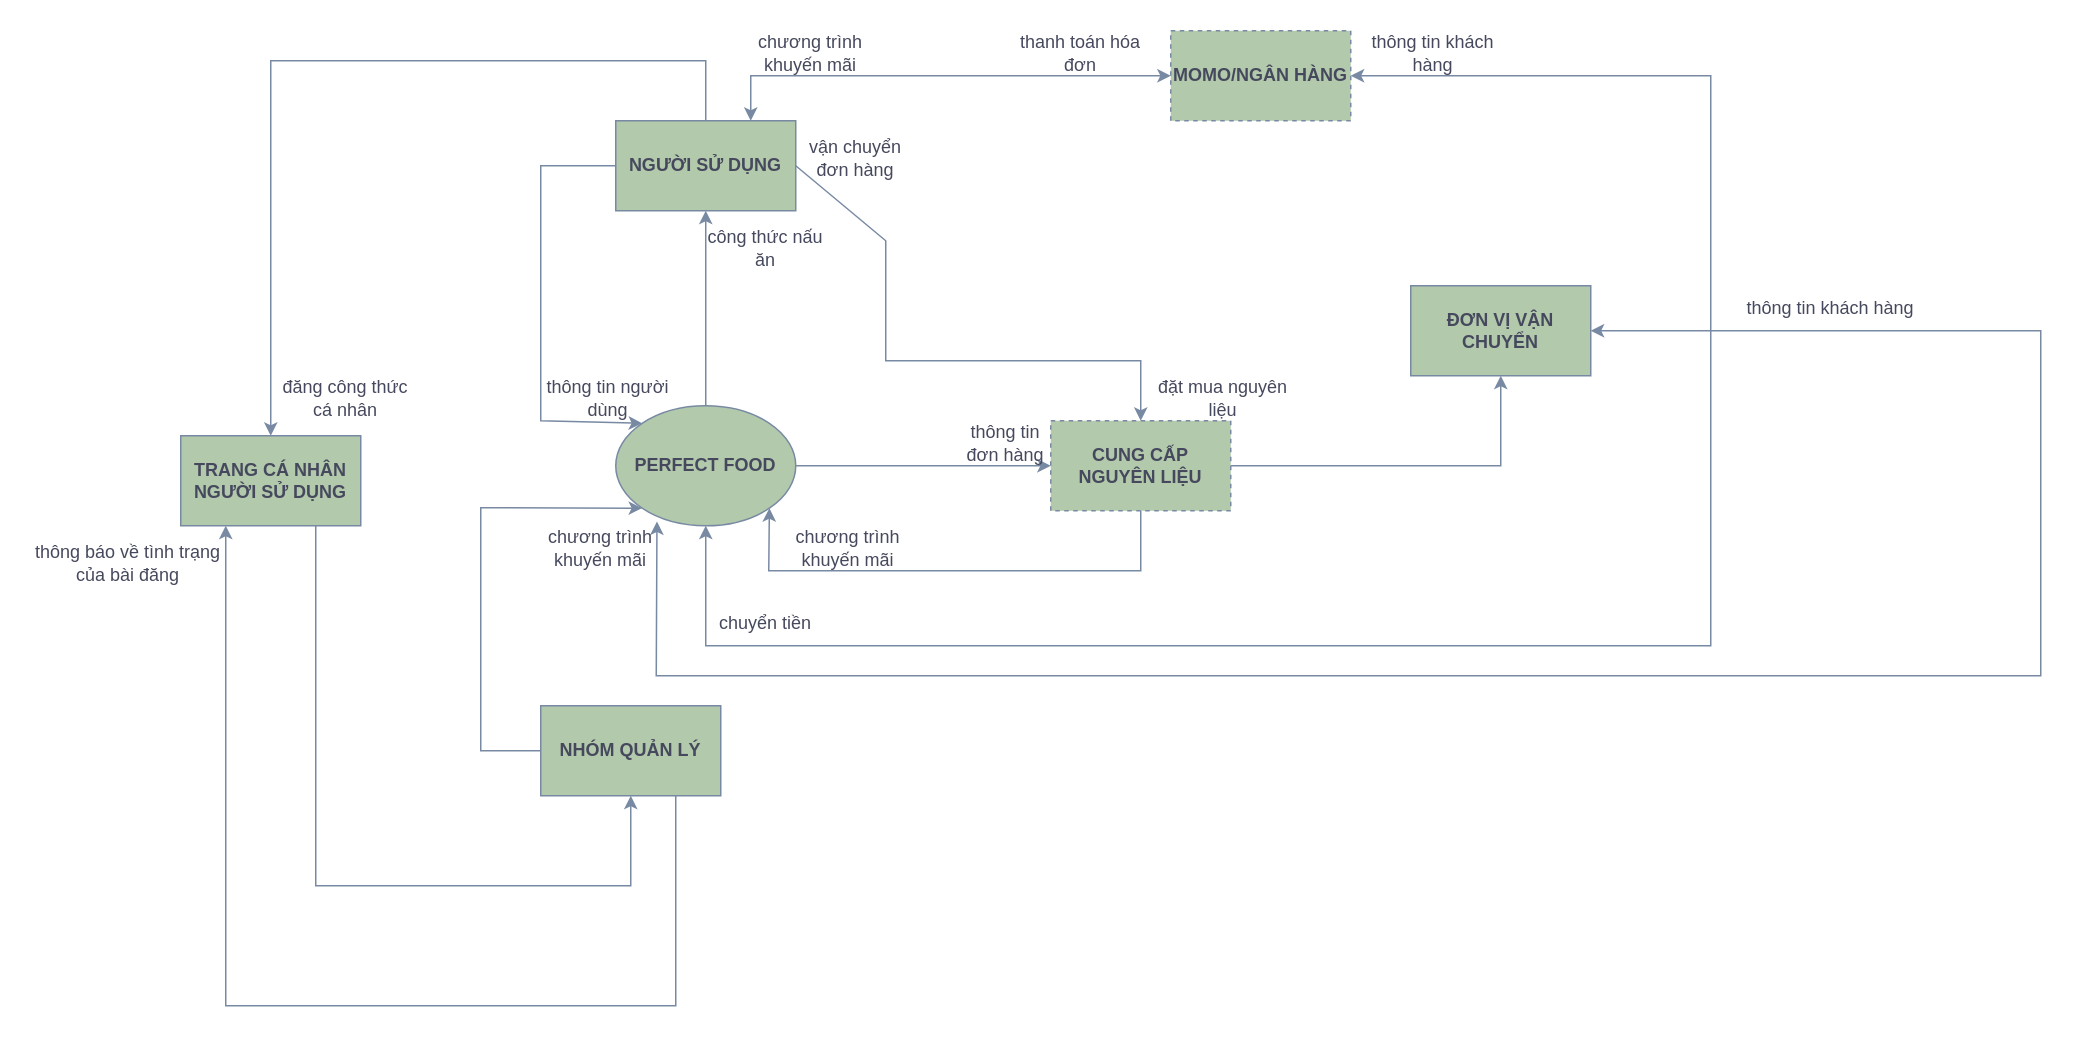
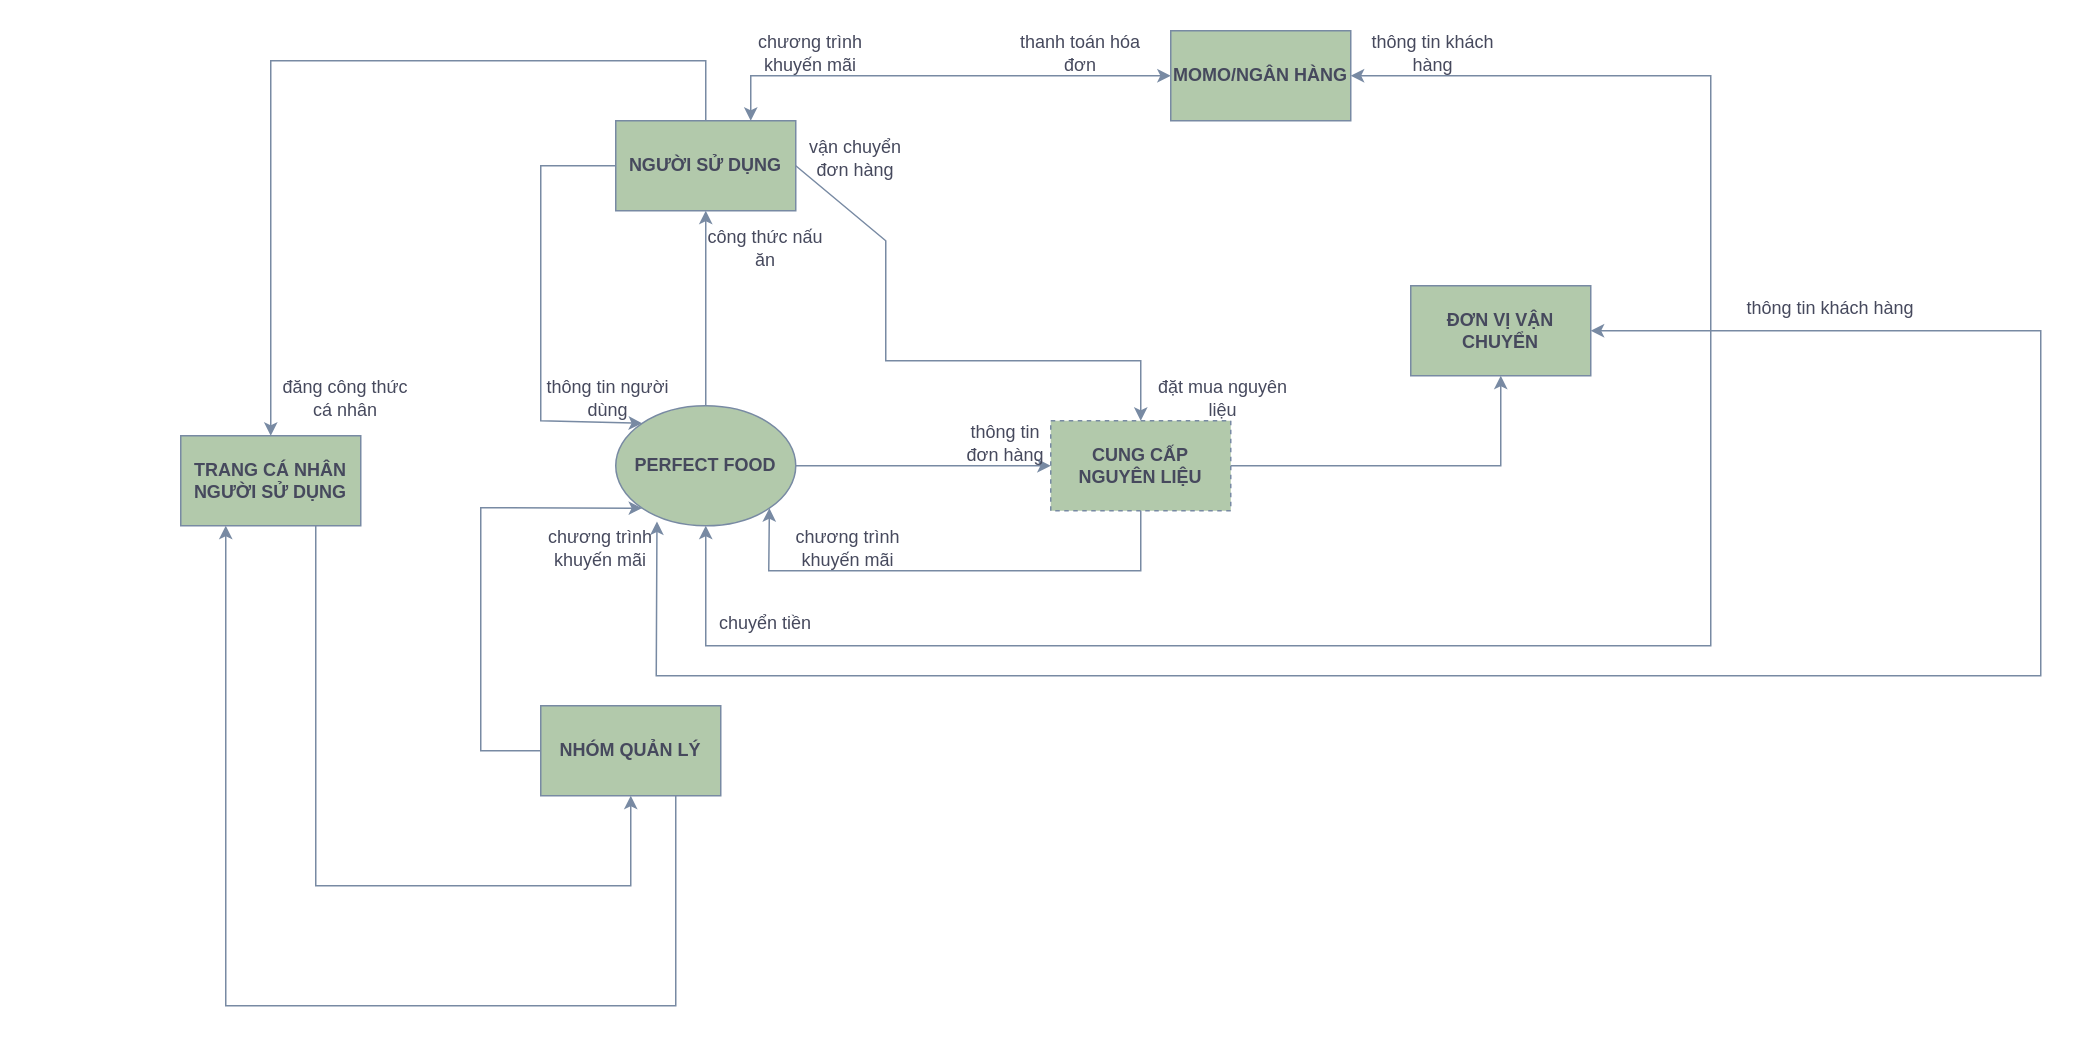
- <mxCell id="26" value="&lt;b&gt;MOMO/NGÂN HÀNG&lt;/b&gt;" style="rounded=0;whiteSpace=wrap;html=1;labelBackgroundColor=none;fillColor=#B2C9AB;strokeColor=#788AA3;fontColor=#46495D;dashed=1;" vertex="1" parent="1"><mxGeometry x="780" y="20" width="120" height="60" as="geometry" /></mxCell>
+ <mxCell id="26" value="&lt;b&gt;MOMO/NGÂN HÀNG&lt;/b&gt;" style="rounded=0;whiteSpace=wrap;html=1;labelBackgroundColor=none;fillColor=#B2C9AB;strokeColor=#788AA3;fontColor=#46495D;" vertex="1" parent="1"><mxGeometry x="780" y="20" width="120" height="60" as="geometry" /></mxCell>
- <mxCell id="20" value="thông báo về tình trạng của bài đăng" style="text;html=1;strokeColor=none;fillColor=none;align=center;verticalAlign=middle;whiteSpace=wrap;rounded=0;labelBackgroundColor=none;fontColor=#46495D;" vertex="1" parent="1"><mxGeometry y="360" width="130" height="30" as="geometry" x="20" /></mxCell>
